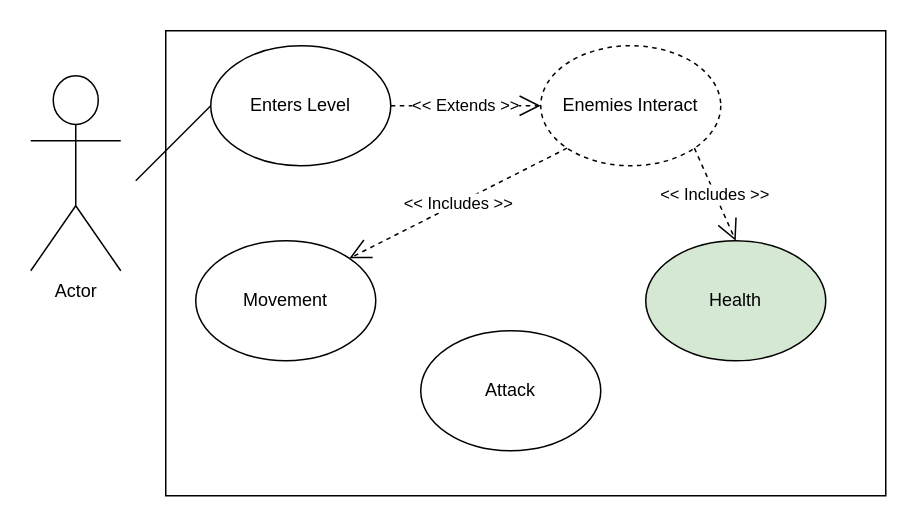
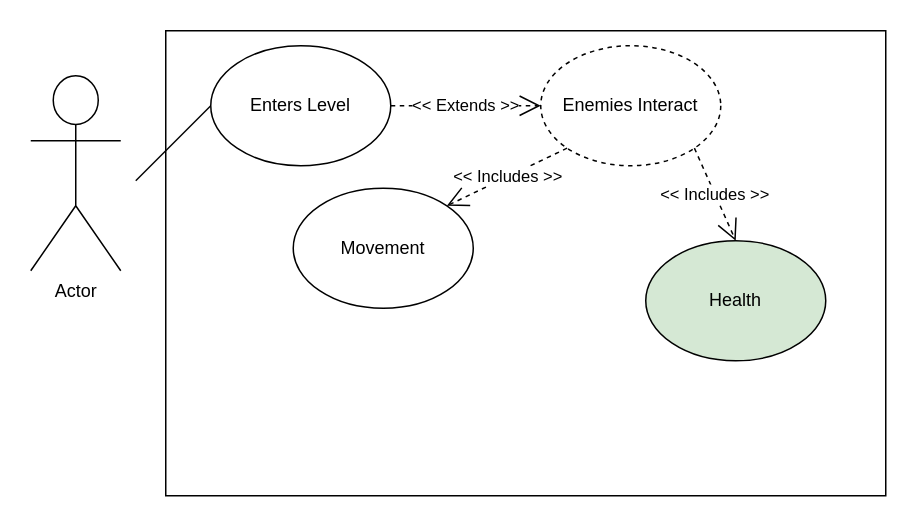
- <mxCell id="8" value="Movement" style="ellipse;whiteSpace=wrap;html=1;" vertex="1" parent="1"><mxGeometry x="130" y="160" width="120" height="80" as="geometry" /></mxCell>
+ <mxCell id="8" value="Movement" style="ellipse;whiteSpace=wrap;html=1;" vertex="1" parent="1"><mxGeometry x="195" y="125" width="120" height="80" as="geometry" /></mxCell>
- <mxCell id="9" value="Attack" style="ellipse;whiteSpace=wrap;html=1;" vertex="1" parent="1"><mxGeometry x="280" y="220" width="120" height="80" as="geometry" /></mxCell>
